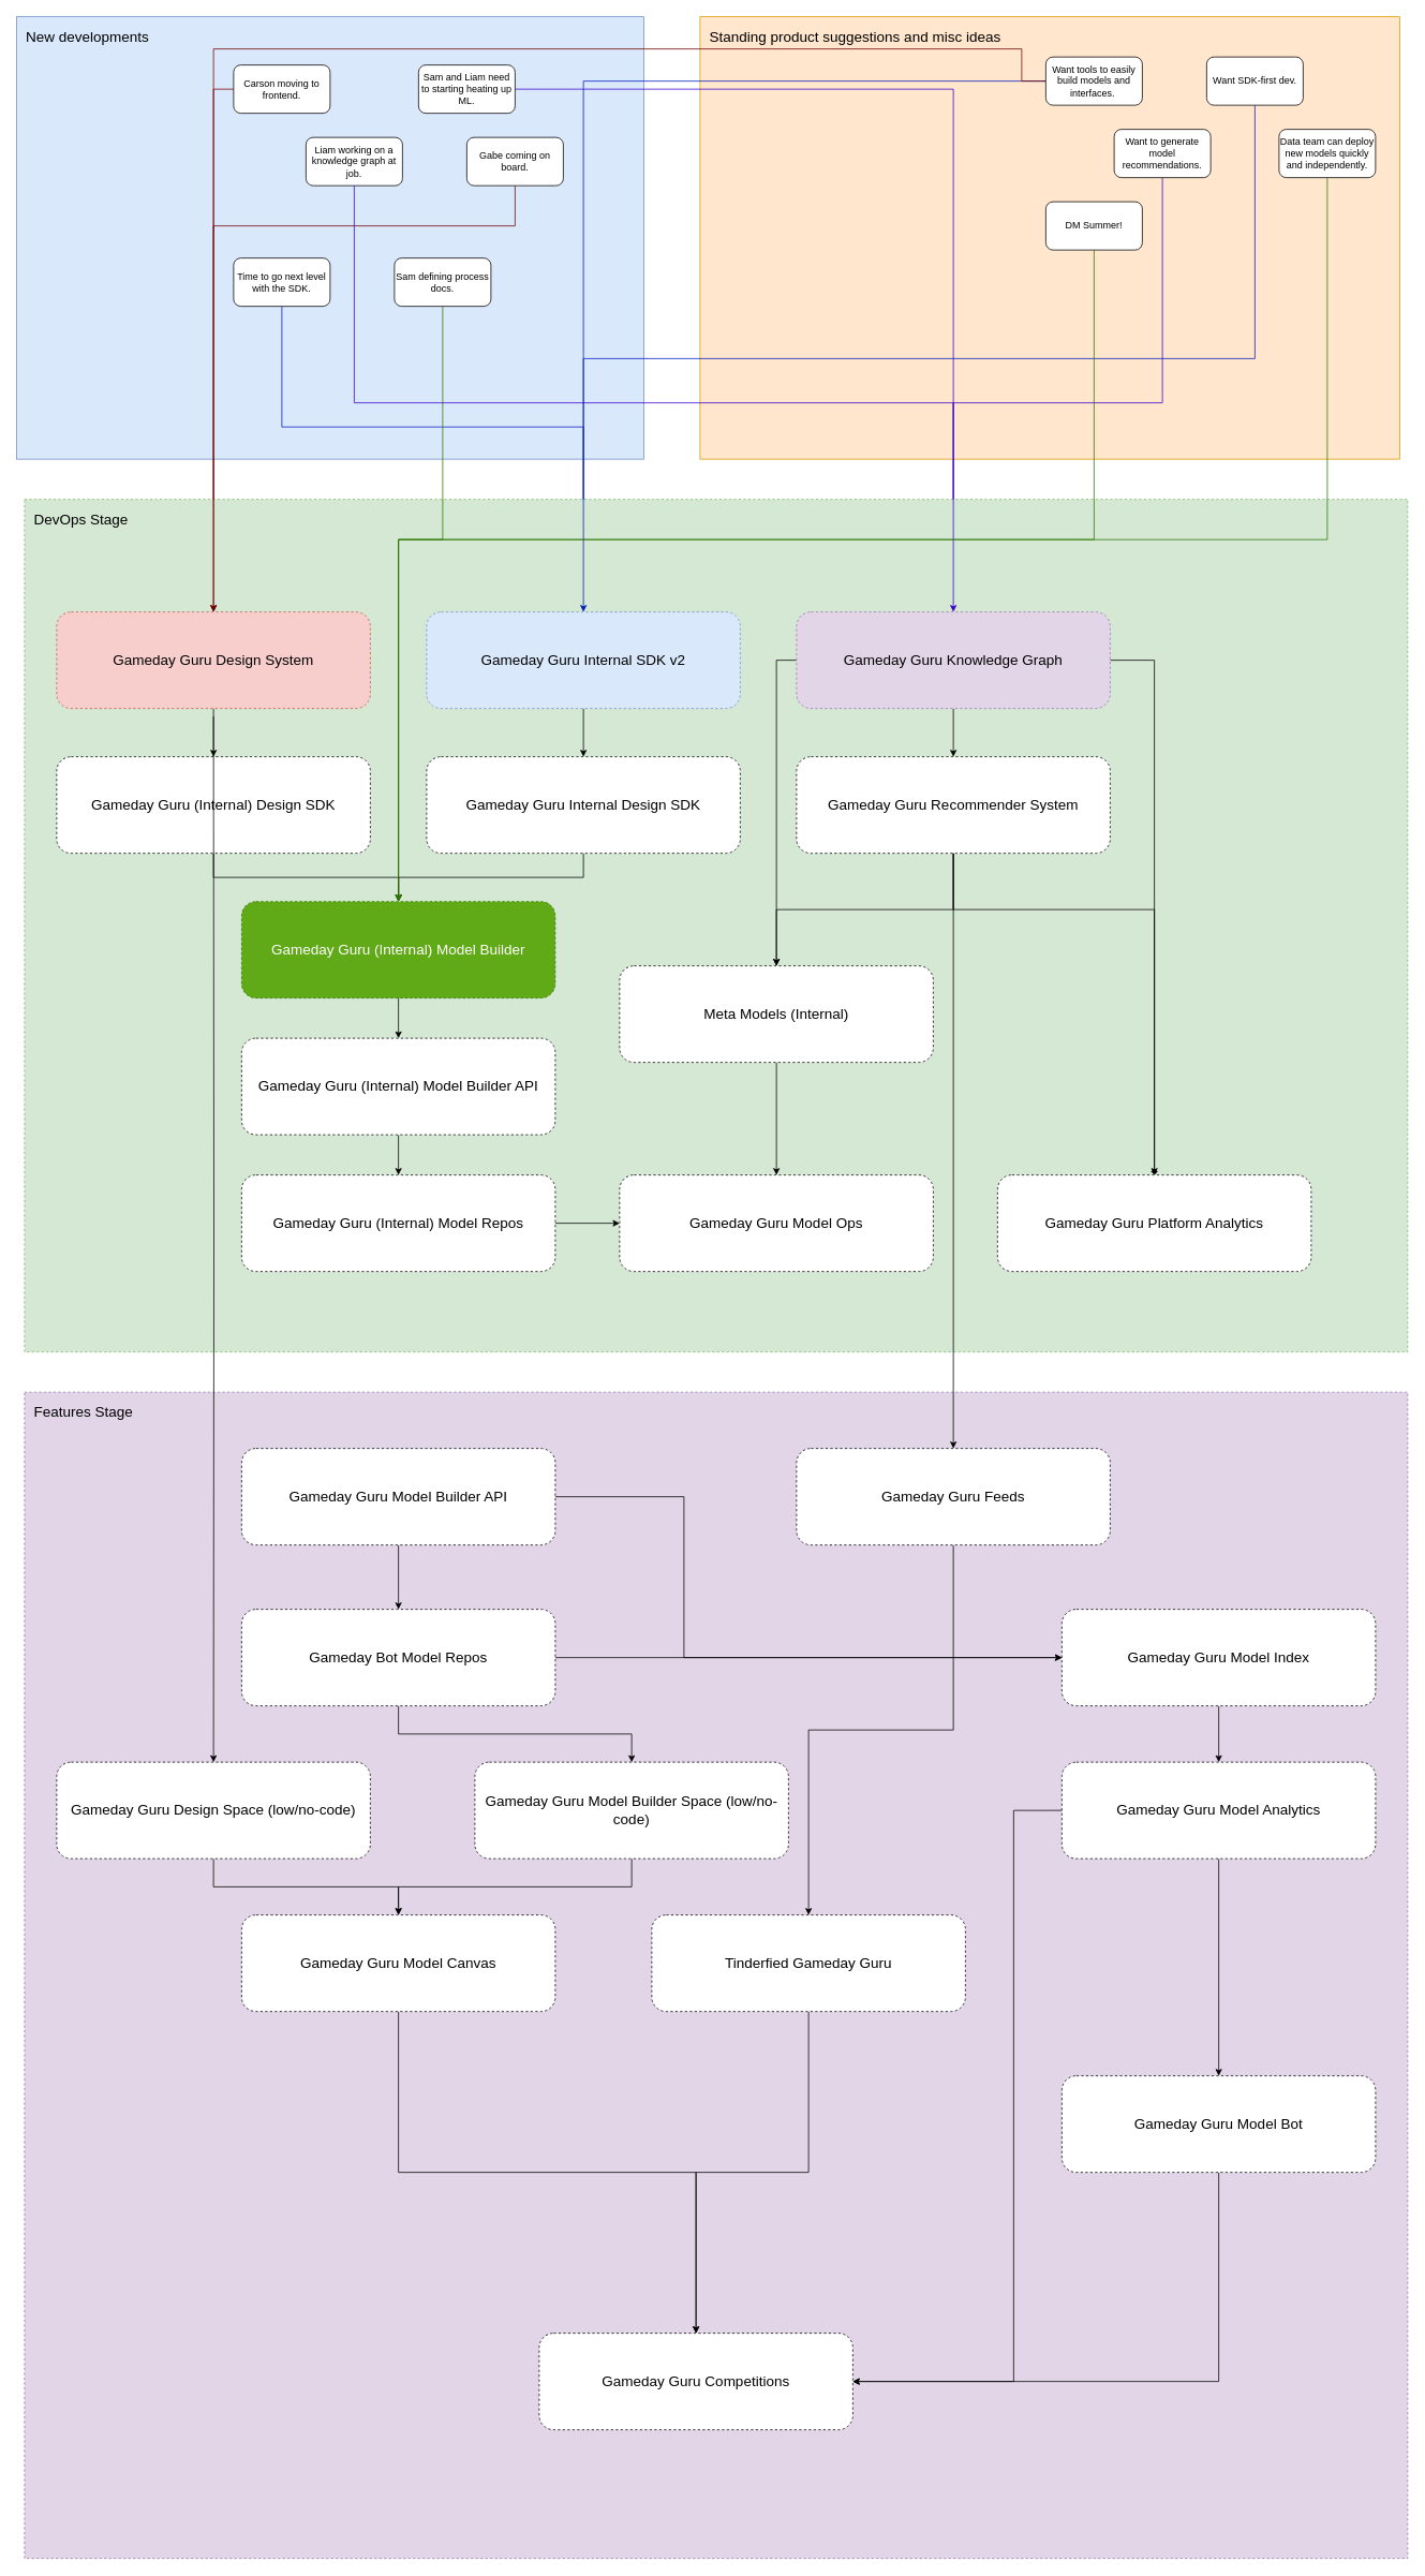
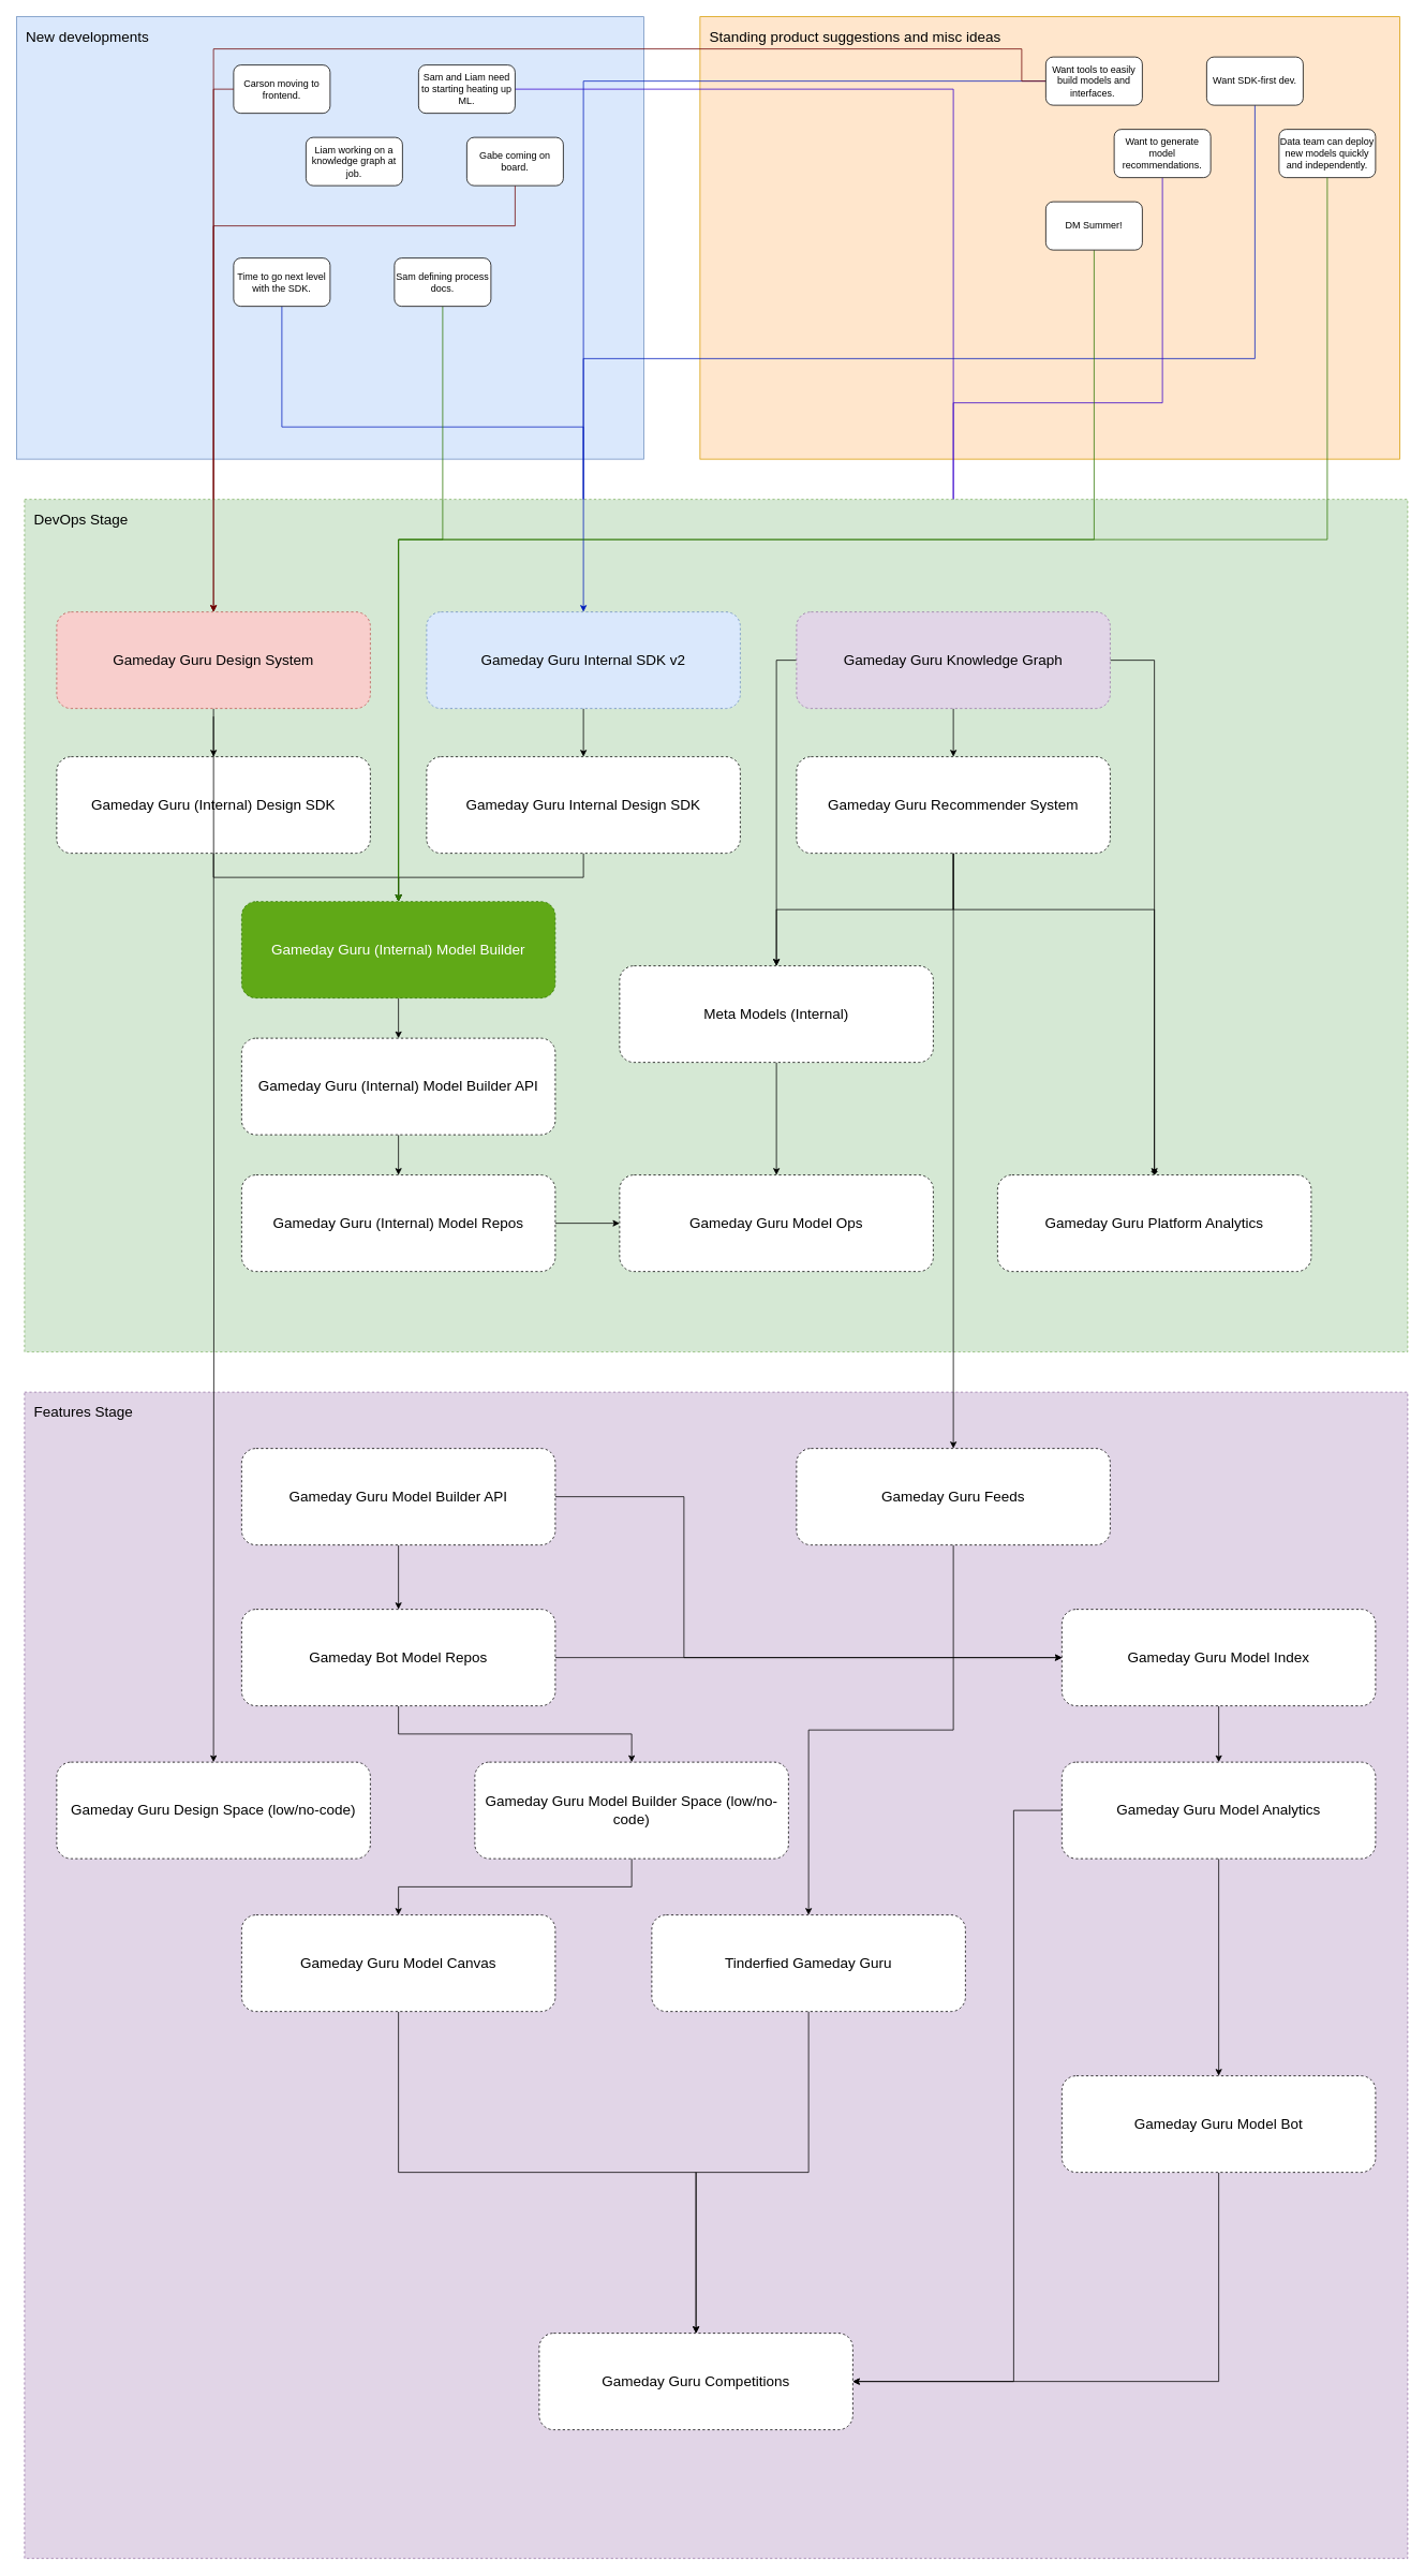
- <mxCell id="82" style="edgeStyle=orthogonalEdgeStyle;rounded=0;orthogonalLoop=1;jettySize=auto;html=1;exitX=0.5;exitY=1;exitDx=0;exitDy=0;entryX=0.5;entryY=0;entryDx=0;entryDy=0;fontSize=18;fillColor=#6a00ff;strokeColor=#3700CC;" parent="1" source="8" target="47" edge="1"><mxGeometry relative="1" as="geometry"><Array as="points"><mxPoint x="440" y="500" /><mxPoint x="1185" y="500" /></Array></mxGeometry></mxCell>
- <mxCell id="56" style="edgeStyle=orthogonalEdgeStyle;rounded=0;orthogonalLoop=1;jettySize=auto;html=1;exitX=0.5;exitY=1;exitDx=0;exitDy=0;entryX=0.5;entryY=0;entryDx=0;entryDy=0;fontSize=18;" parent="1" source="57" target="71" edge="1"><mxGeometry relative="1" as="geometry" /></mxCell>
